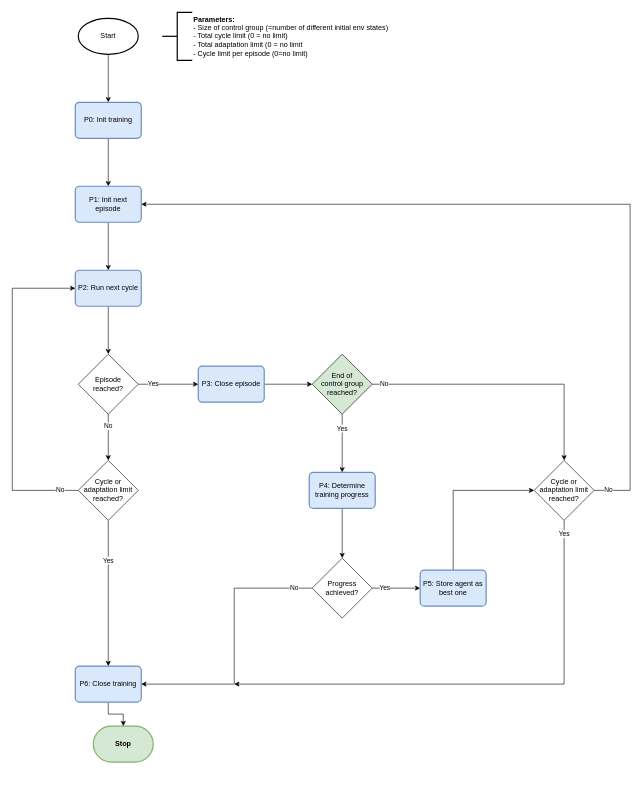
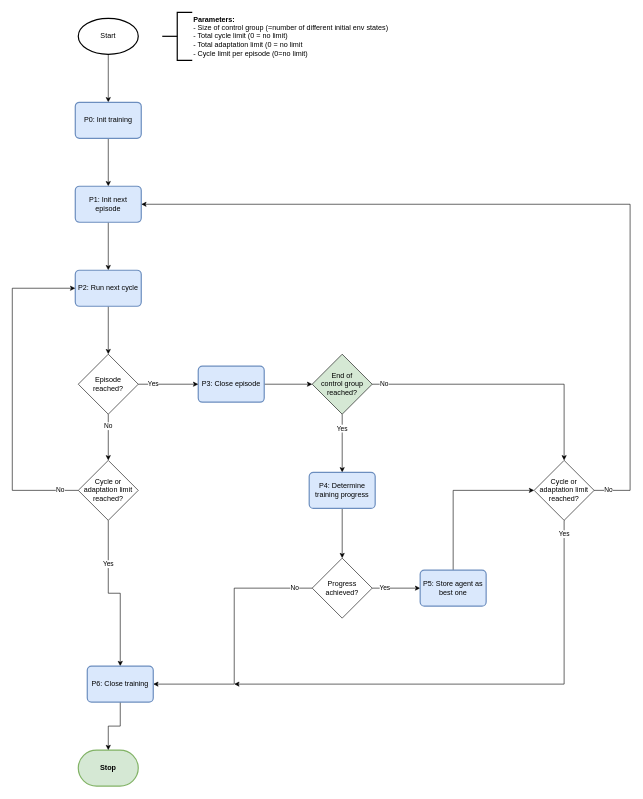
- <mxCell id="28" value="P6: Close training" style="rounded=1;whiteSpace=wrap;html=1;absoluteArcSize=1;arcSize=14;strokeWidth=2;fillColor=#dae8fc;strokeColor=#6c8ebf;" parent="1" vertex="1"><mxGeometry x="125" y="1110" width="110" height="60" as="geometry" /></mxCell>
+ <mxCell id="28" value="P6: Close training" style="rounded=1;whiteSpace=wrap;html=1;absoluteArcSize=1;arcSize=14;strokeWidth=2;fillColor=#dae8fc;strokeColor=#6c8ebf;" parent="1" vertex="1"><mxGeometry x="145" y="1110" width="110" height="60" as="geometry" /></mxCell>
- <mxCell id="4" value="Stop" style="strokeWidth=2;html=1;shape=mxgraph.flowchart.terminator;whiteSpace=wrap;strokeColor=#82b366;fillColor=#d5e8d4;fontStyle=1" parent="1" vertex="1"><mxGeometry x="155" y="1210" width="100" height="60" as="geometry" /></mxCell>
+ <mxCell id="4" value="Stop" style="strokeWidth=2;html=1;shape=mxgraph.flowchart.terminator;whiteSpace=wrap;strokeColor=#82b366;fillColor=#d5e8d4;fontStyle=1" parent="1" vertex="1"><mxGeometry x="130" y="1250" width="100" height="60" as="geometry" /></mxCell>
